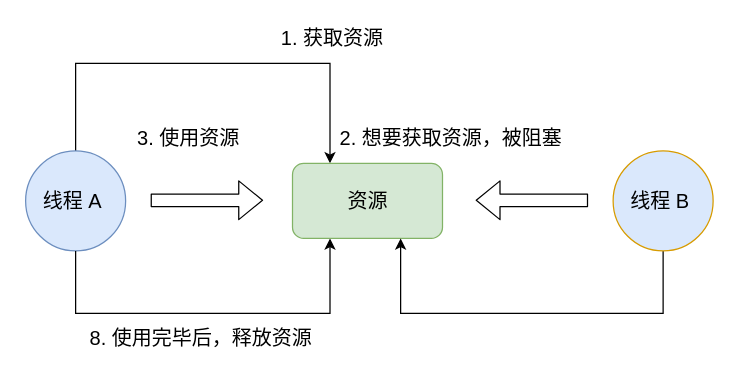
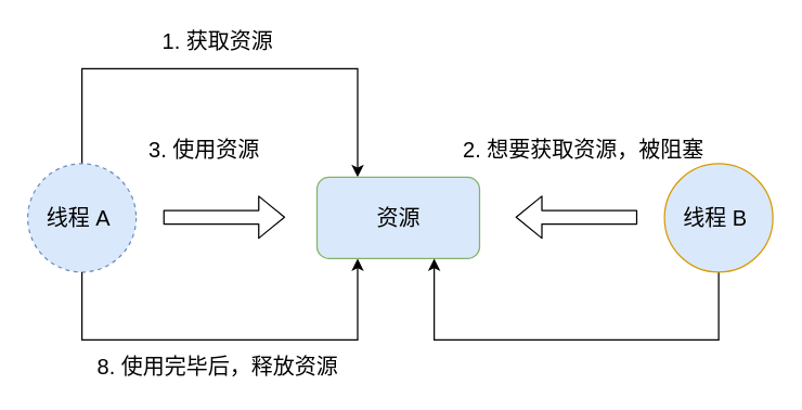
- <mxCell id="13" value="1. 获取资源" style="text;html=1;align=center;verticalAlign=middle;resizable=0;points=[];autosize=1;fontSize=16;" vertex="1" parent="1"><mxGeometry x="215" y="20" width="100" height="20" as="geometry" /></mxCell>
+ <mxCell id="13" value="1. 获取资源" style="text;html=1;align=center;verticalAlign=middle;resizable=0;points=[];autosize=1;fontSize=16;" vertex="1" parent="1"><mxGeometry x="110" y="20" width="100" height="20" as="geometry" /></mxCell>
- <mxCell id="11" value="2. 想要获取资源，被阻塞" style="text;html=1;align=center;verticalAlign=middle;resizable=0;points=[];autosize=1;fontSize=16;" vertex="1" parent="1"><mxGeometry x="265" y="100" width="190" height="20" as="geometry" /></mxCell>
+ <mxCell id="11" value="2. 想要获取资源，被阻塞" style="text;html=1;align=center;verticalAlign=middle;resizable=0;points=[];autosize=1;fontSize=16;" vertex="1" parent="1"><mxGeometry x="335" y="100" width="190" height="20" as="geometry" /></mxCell>
- <mxCell id="3" value="线程 A&amp;nbsp;" style="ellipse;whiteSpace=wrap;html=1;aspect=fixed;fillColor=#dae8fc;strokeColor=#6c8ebf;fontSize=16;verticalAlign=middle;" vertex="1" parent="1"><mxGeometry x="20" y="120" width="80" height="80" as="geometry" /></mxCell>
+ <mxCell id="3" value="线程 A&amp;nbsp;" style="ellipse;whiteSpace=wrap;html=1;aspect=fixed;fillColor=#dae8fc;strokeColor=#6c8ebf;fontSize=16;verticalAlign=middle;dashed=1;" vertex="1" parent="1"><mxGeometry x="20" y="120" width="80" height="80" as="geometry" /></mxCell>
- <mxCell id="5" value="资源" style="rounded=1;whiteSpace=wrap;html=1;fontSize=16;fillColor=#d5e8d4;strokeColor=#82b366;verticalAlign=middle;" vertex="1" parent="1"><mxGeometry x="233.5" y="130" width="120" height="60" as="geometry" /></mxCell>
+ <mxCell id="5" value="资源" style="rounded=1;whiteSpace=wrap;html=1;fontSize=16;fillColor=#dae8fc;strokeColor=#82b366;verticalAlign=middle;" vertex="1" parent="1"><mxGeometry x="233.5" y="130" width="120" height="60" as="geometry" /></mxCell>
